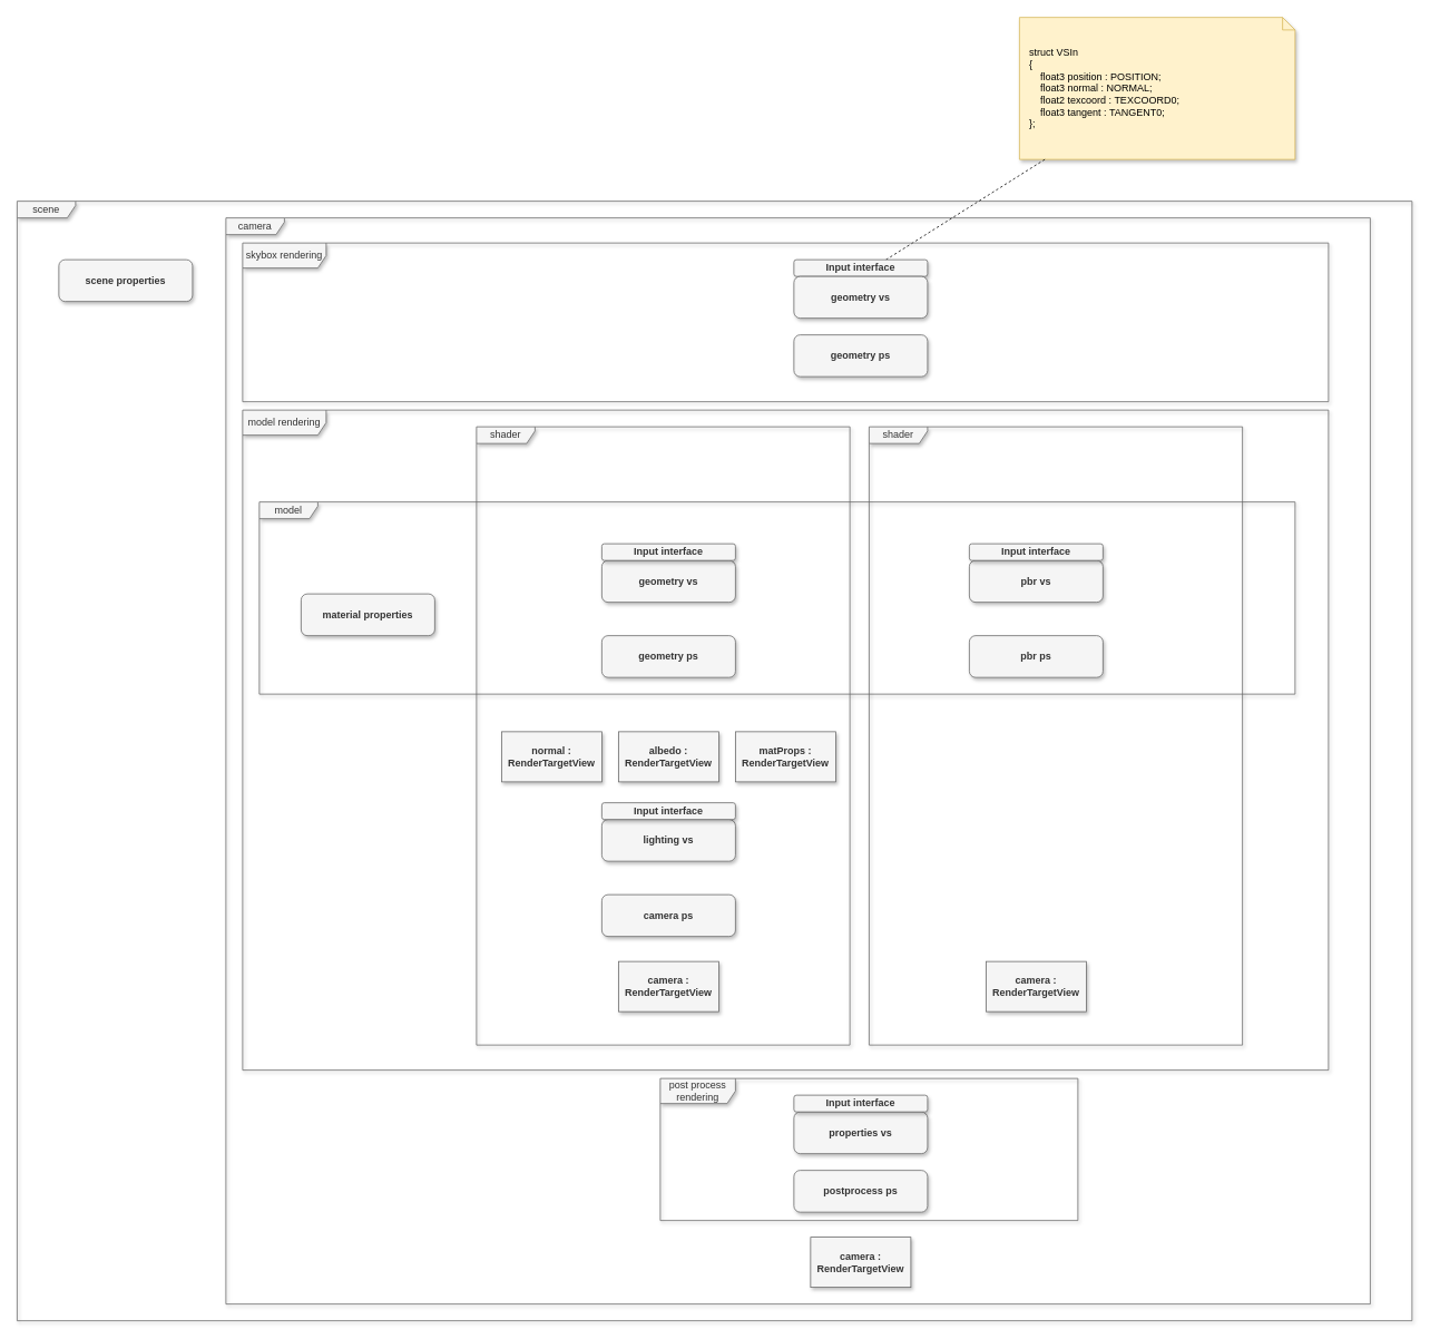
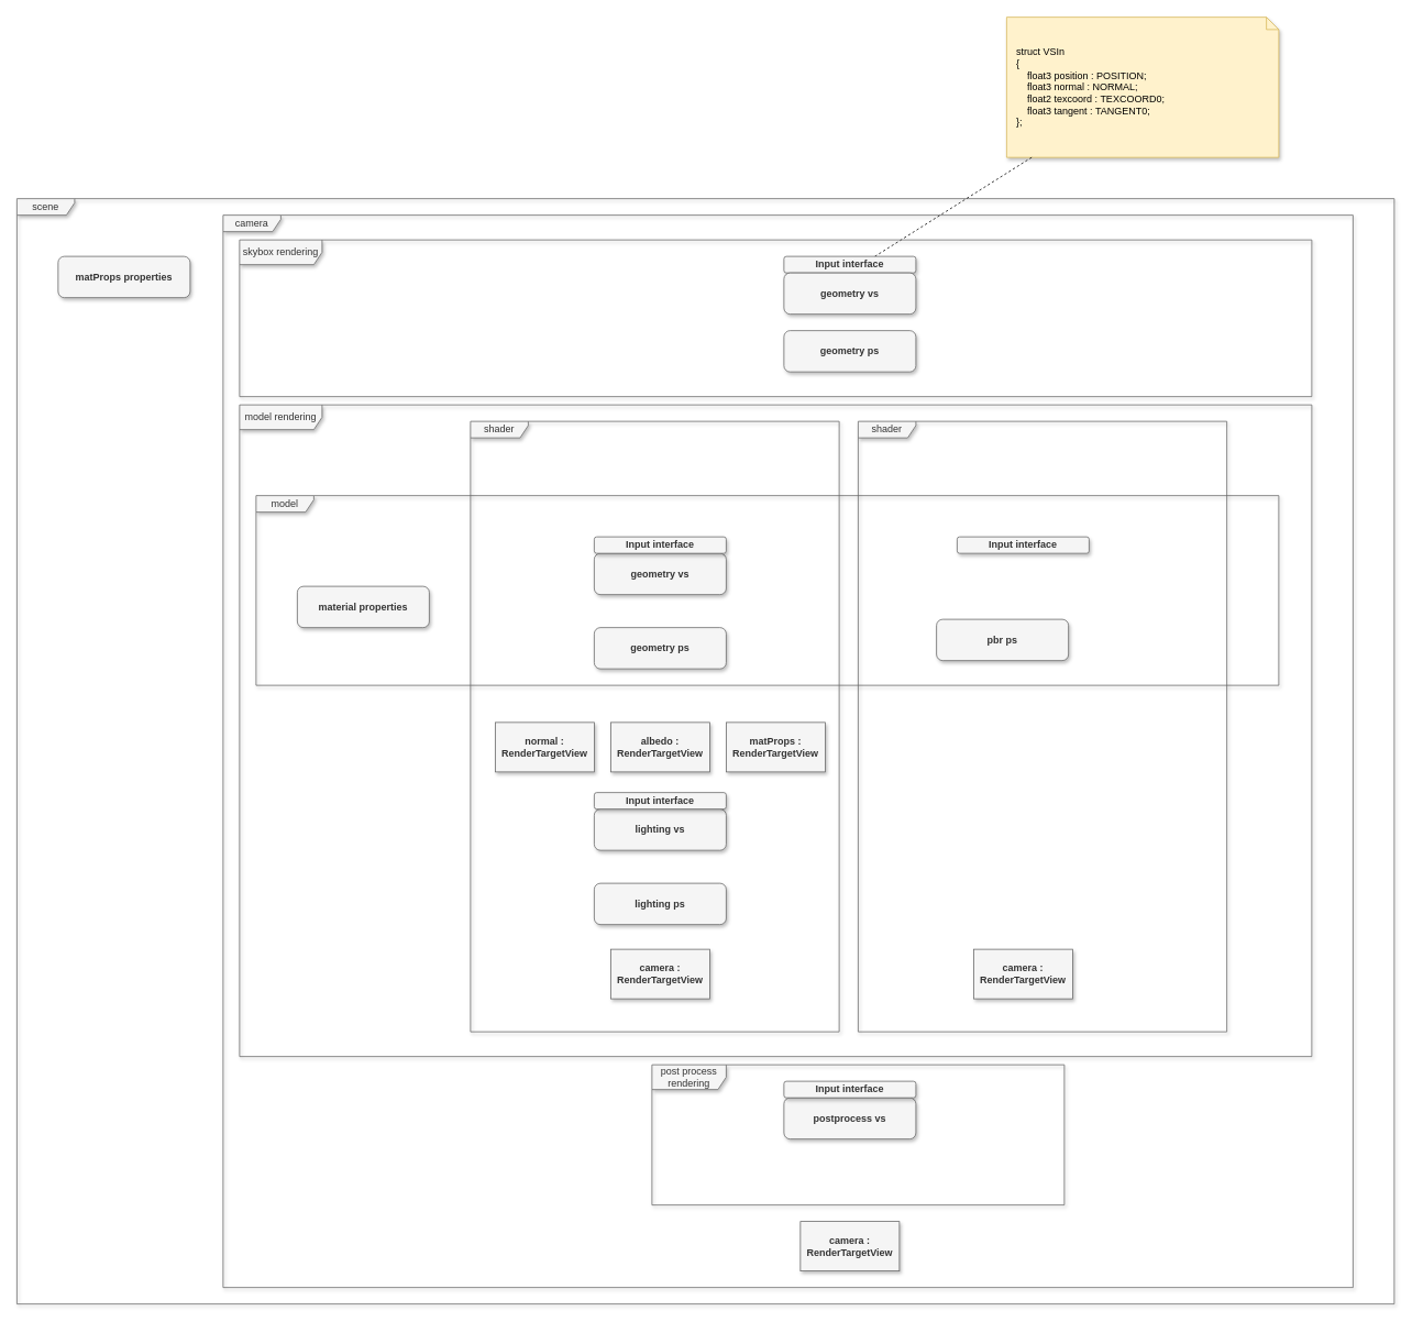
- <mxCell id="25" value="scene properties" style="shape=rect;html=1;rounded=1;whiteSpace=wrap;align=center;fillColor=#f5f5f5;fontColor=#333333;strokeColor=#666666;fontStyle=1;shadow=1;" parent="1" vertex="1"><mxGeometry x="70" y="310" width="160" height="50" as="geometry" /></mxCell>
+ <mxCell id="25" value="matProps properties" style="shape=rect;html=1;rounded=1;whiteSpace=wrap;align=center;fillColor=#f5f5f5;fontColor=#333333;strokeColor=#666666;fontStyle=1;shadow=1;" parent="1" vertex="1"><mxGeometry x="70" y="310" width="160" height="50" as="geometry" /></mxCell>
- <mxCell id="18" value="pbr vs" style="shape=rect;html=1;rounded=1;whiteSpace=wrap;align=center;fillColor=#f5f5f5;fontColor=#333333;strokeColor=#666666;fontStyle=1;shadow=1;" parent="1" vertex="1"><mxGeometry x="1160" y="670" width="160" height="50" as="geometry" /></mxCell>
- <mxCell id="19" value="pbr ps" style="shape=rect;html=1;rounded=1;whiteSpace=wrap;align=center;fillColor=#f5f5f5;fontColor=#333333;strokeColor=#666666;fontStyle=1;shadow=1;" parent="1" vertex="1"><mxGeometry x="1160" y="760" width="160" height="50" as="geometry" /></mxCell>
+ <mxCell id="19" value="pbr ps" style="shape=rect;html=1;rounded=1;whiteSpace=wrap;align=center;fillColor=#f5f5f5;fontColor=#333333;strokeColor=#666666;fontStyle=1;shadow=1;" parent="1" vertex="1"><mxGeometry x="1135" y="750" width="160" height="50" as="geometry" /></mxCell>
- <mxCell id="17" value="camera ps" style="shape=rect;html=1;rounded=1;whiteSpace=wrap;align=center;fillColor=#f5f5f5;fontColor=#333333;strokeColor=#666666;fontStyle=1;shadow=1;" parent="1" vertex="1"><mxGeometry x="720" y="1070" width="160" height="50" as="geometry" /></mxCell>
+ <mxCell id="17" value="lighting ps" style="shape=rect;html=1;rounded=1;whiteSpace=wrap;align=center;fillColor=#f5f5f5;fontColor=#333333;strokeColor=#666666;fontStyle=1;shadow=1;" parent="1" vertex="1"><mxGeometry x="720" y="1070" width="160" height="50" as="geometry" /></mxCell>
- <mxCell id="20" value="properties vs" style="shape=rect;html=1;rounded=1;whiteSpace=wrap;align=center;fillColor=#f5f5f5;fontColor=#333333;strokeColor=#666666;fontStyle=1;shadow=1;" parent="1" vertex="1"><mxGeometry x="950" y="1330" width="160" height="50" as="geometry" /></mxCell>
+ <mxCell id="20" value="postprocess vs" style="shape=rect;html=1;rounded=1;whiteSpace=wrap;align=center;fillColor=#f5f5f5;fontColor=#333333;strokeColor=#666666;fontStyle=1;shadow=1;" parent="1" vertex="1"><mxGeometry x="950" y="1330" width="160" height="50" as="geometry" /></mxCell>
- <mxCell id="21" value="postprocess ps" style="shape=rect;html=1;rounded=1;whiteSpace=wrap;align=center;fillColor=#f5f5f5;fontColor=#333333;strokeColor=#666666;fontStyle=1;shadow=1;" parent="1" vertex="1"><mxGeometry x="950" y="1400" width="160" height="50" as="geometry" /></mxCell>
